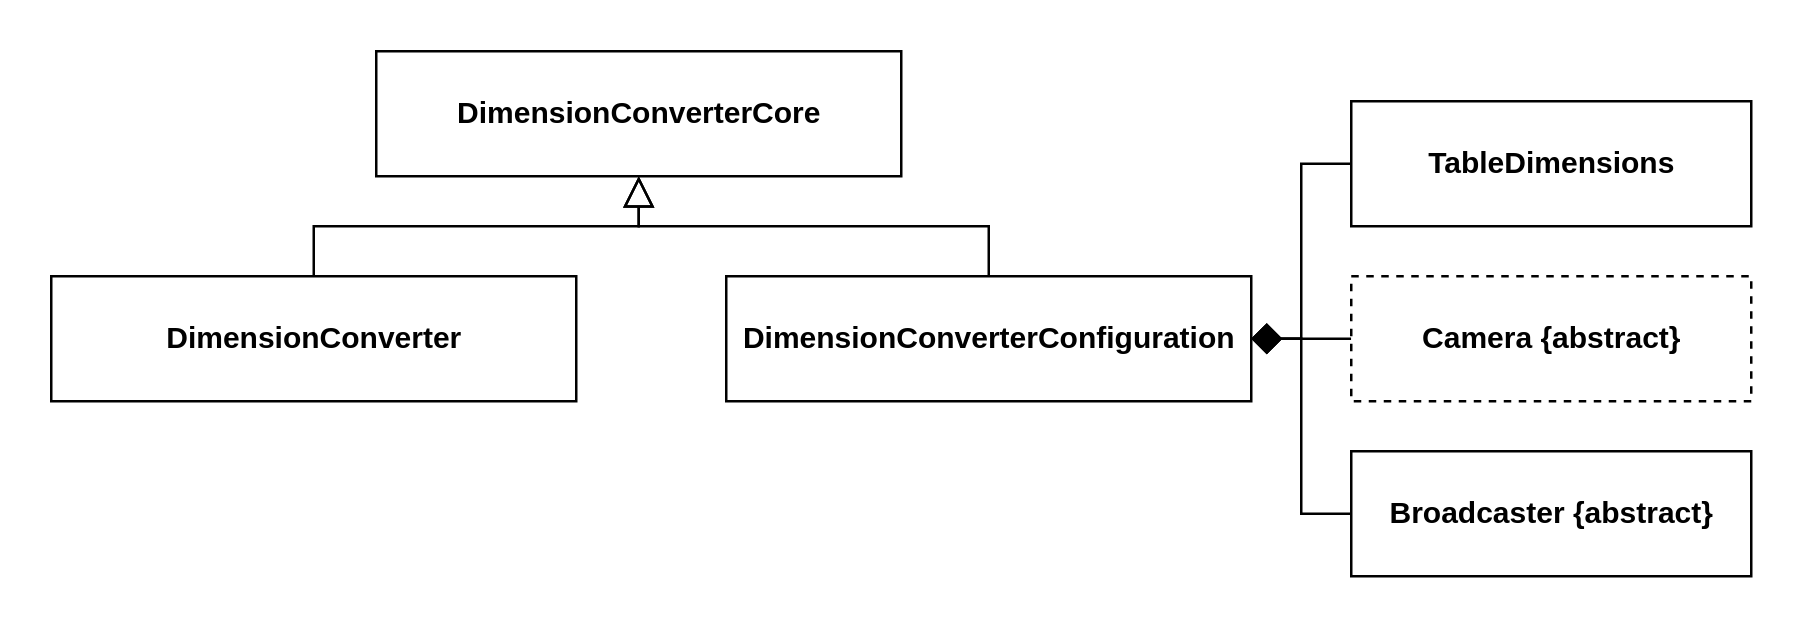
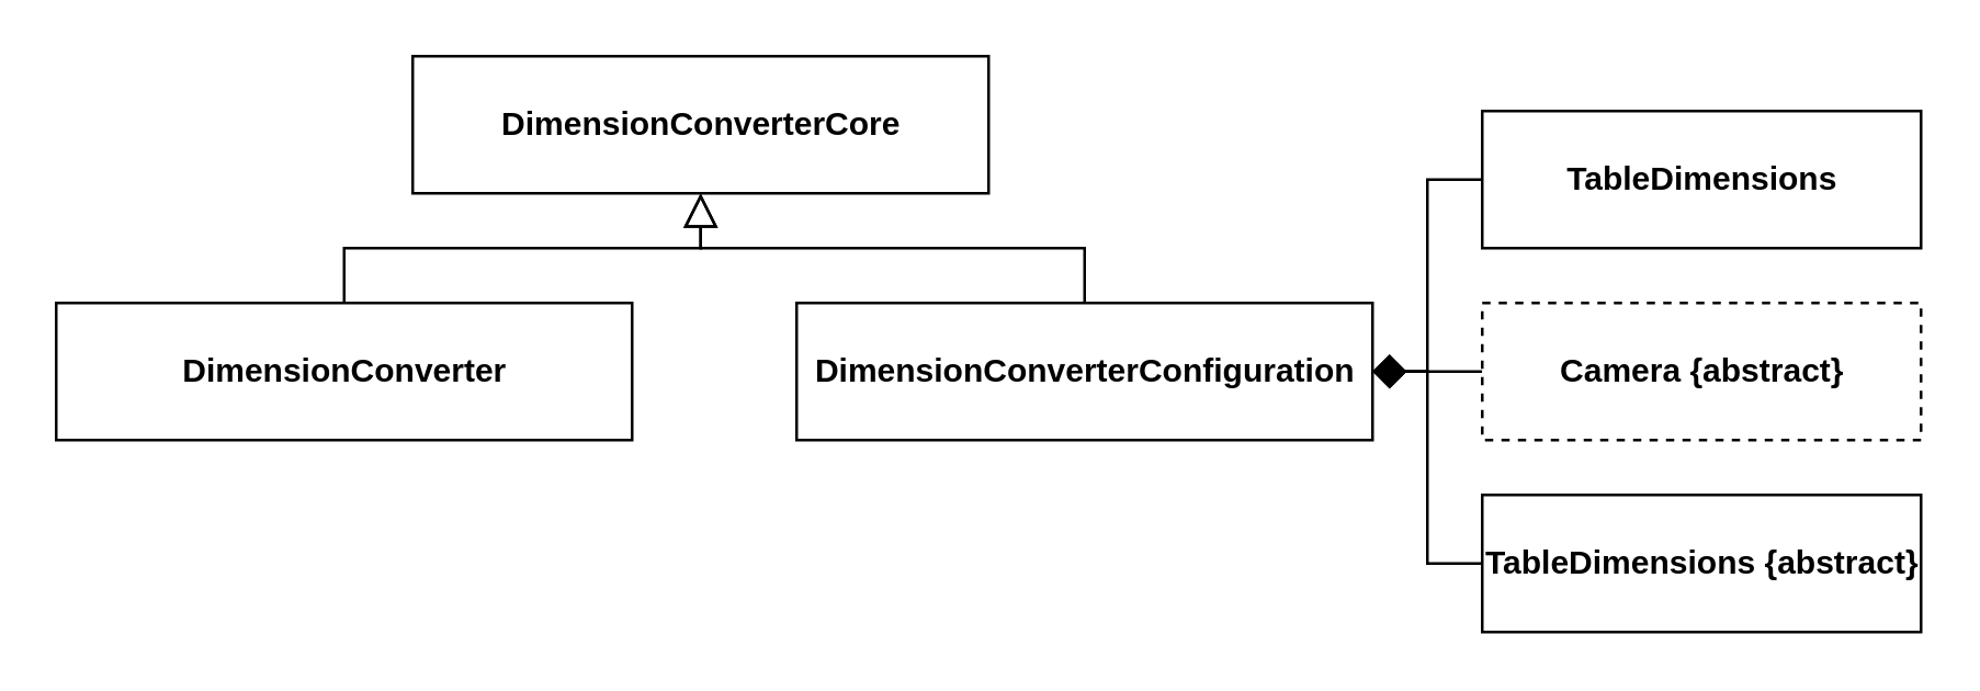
- <mxCell id="12" value="&lt;span style=&quot;font-weight: 700&quot;&gt;Broadcaster {abstract}&lt;/span&gt;" style="html=1;" vertex="1" parent="1"><mxGeometry x="540" y="180" width="160" height="50" as="geometry" /></mxCell>
+ <mxCell id="12" value="&lt;span style=&quot;font-weight: 700&quot;&gt;TableDimensions {abstract}&lt;/span&gt;" style="html=1;" vertex="1" parent="1"><mxGeometry x="540" y="180" width="160" height="50" as="geometry" /></mxCell>
